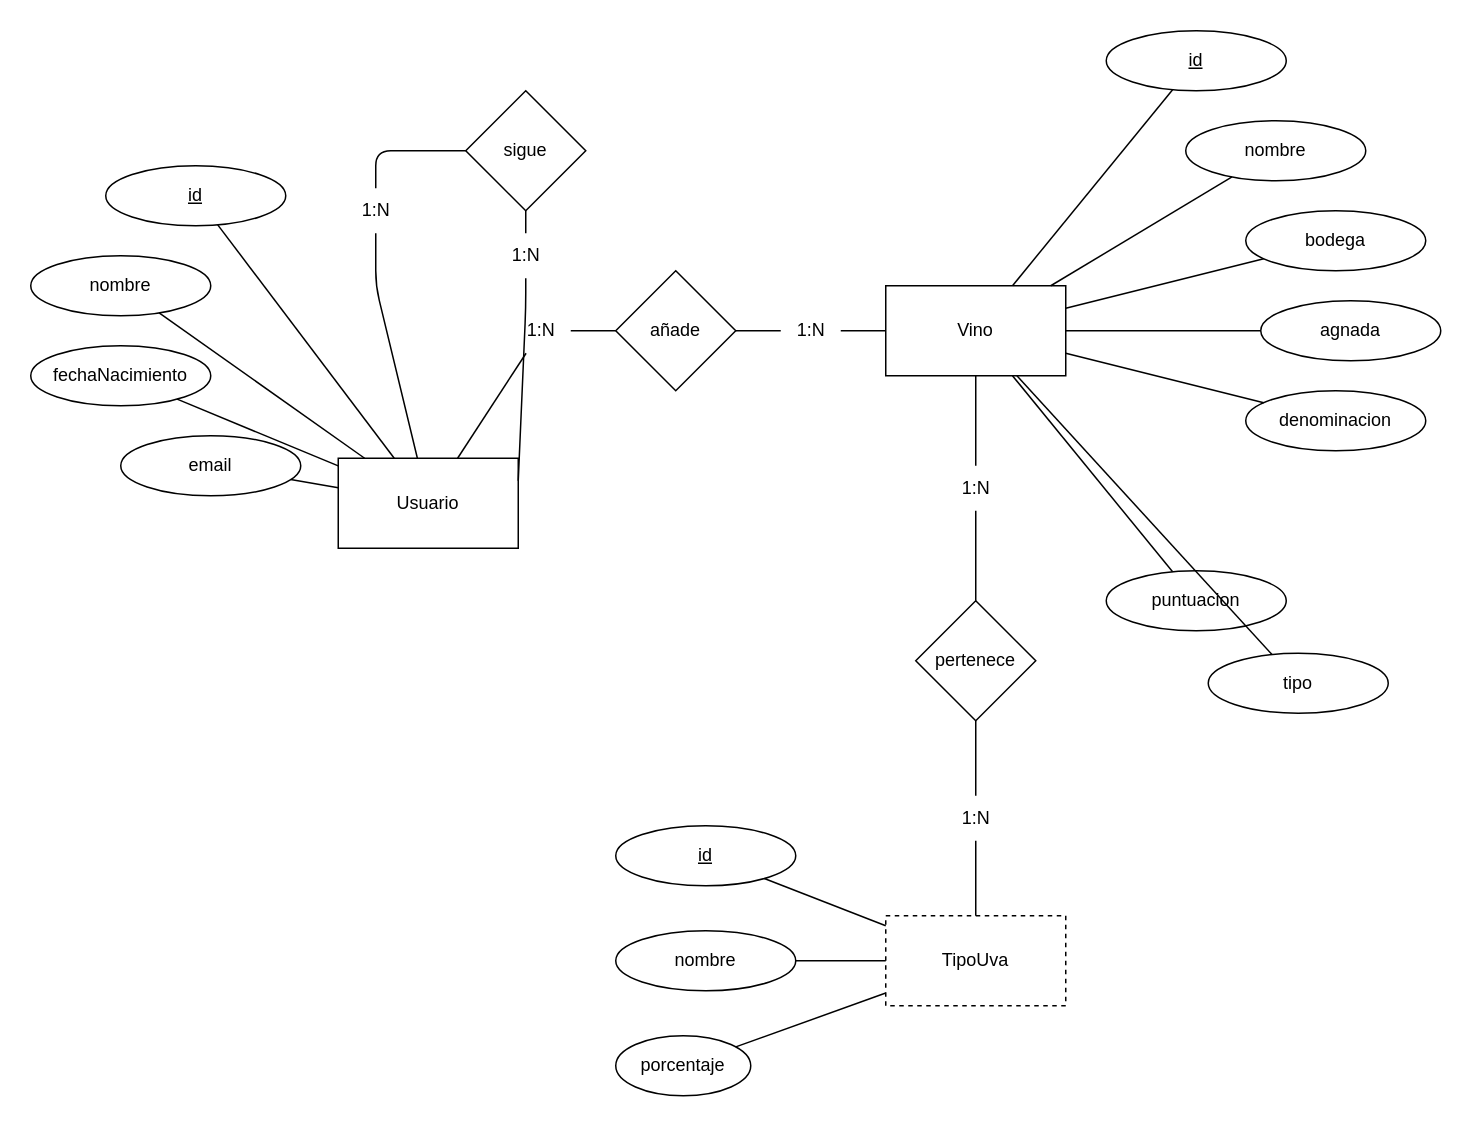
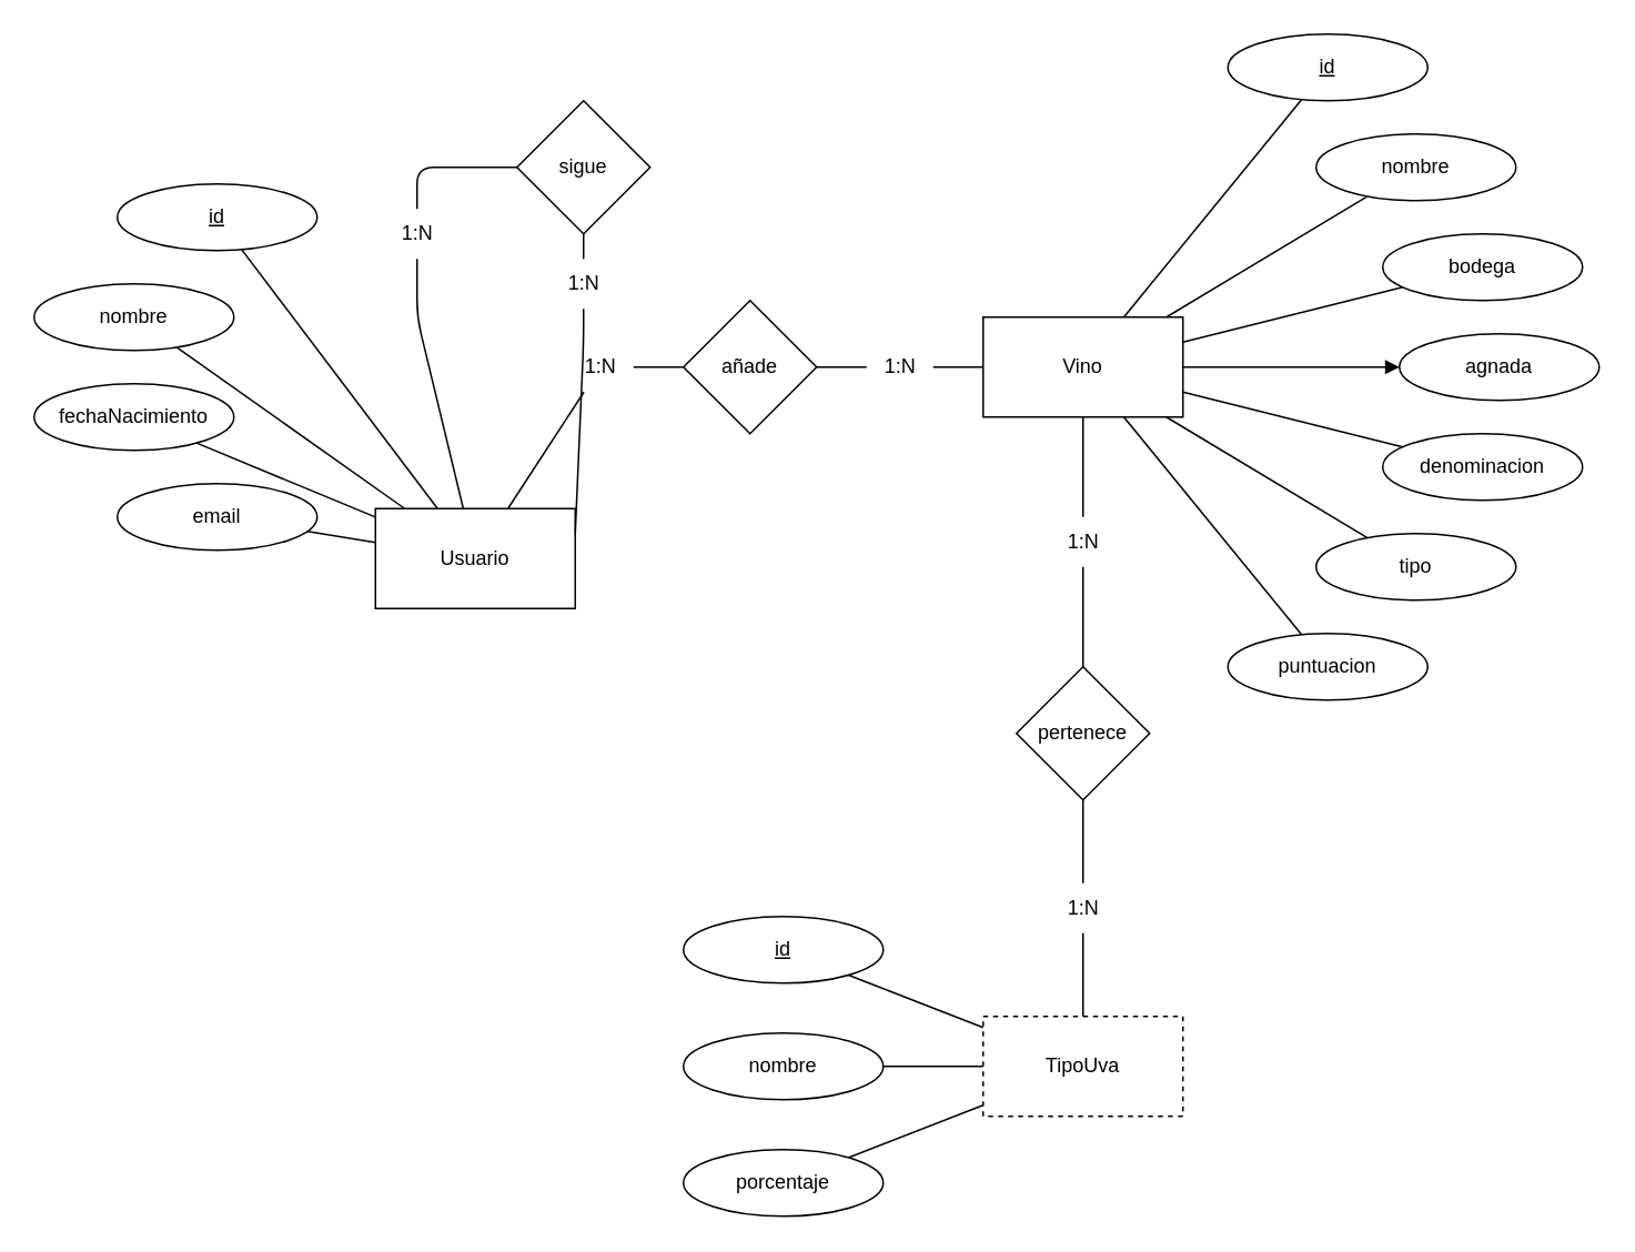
- <mxCell id="28" value="" style="endArrow=none;html=1;" edge="1" parent="1" source="16" target="21"><mxGeometry width="50" height="50" relative="1" as="geometry"><mxPoint x="720" y="215" as="sourcePoint" /><mxPoint x="852" y="182" as="targetPoint" /></mxGeometry></mxCell>
+ <mxCell id="28" value="" style="endArrow=block;html=1;" edge="1" parent="1" source="16" target="21"><mxGeometry width="50" height="50" relative="1" as="geometry"><mxPoint x="720" y="215" as="sourcePoint" /><mxPoint x="852" y="182" as="targetPoint" /></mxGeometry></mxCell>
- <mxCell id="6" value="email" style="ellipse;whiteSpace=wrap;html=1;" vertex="1" parent="1"><mxGeometry x="80" y="290" width="120" height="40" as="geometry" /></mxCell>
+ <mxCell id="6" value="email" style="ellipse;whiteSpace=wrap;html=1;" vertex="1" parent="1"><mxGeometry x="70" y="290" width="120" height="40" as="geometry" /></mxCell>
- <mxCell id="23" value="tipo" style="ellipse;whiteSpace=wrap;html=1;" vertex="1" parent="1"><mxGeometry x="805" y="435" width="120" height="40" as="geometry" /></mxCell>
+ <mxCell id="23" value="tipo" style="ellipse;whiteSpace=wrap;html=1;" vertex="1" parent="1"><mxGeometry x="790" y="320" width="120" height="40" as="geometry" /></mxCell>
- <mxCell id="51" value="porcentaje" style="ellipse;whiteSpace=wrap;html=1;" vertex="1" parent="1"><mxGeometry x="410" y="690" width="90" height="40" as="geometry" /></mxCell>
+ <mxCell id="51" value="porcentaje" style="ellipse;whiteSpace=wrap;html=1;" vertex="1" parent="1"><mxGeometry x="410" y="690" width="120" height="40" as="geometry" /></mxCell>
